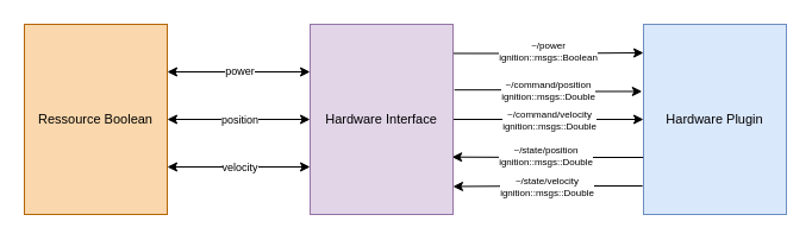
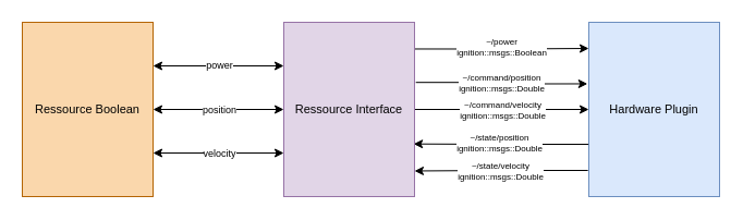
- <mxCell id="13" value="Hardware Interface" style="rounded=0;whiteSpace=wrap;html=1;fillColor=#e1d5e7;strokeColor=#9673a6;fontSize=11;" parent="1" vertex="1"><mxGeometry x="260" y="20" width="120" height="160" as="geometry" /></mxCell>
+ <mxCell id="13" value="Ressource Interface" style="rounded=0;whiteSpace=wrap;html=1;fillColor=#e1d5e7;strokeColor=#9673a6;fontSize=11;" parent="1" vertex="1"><mxGeometry x="260" y="20" width="120" height="160" as="geometry" /></mxCell>
